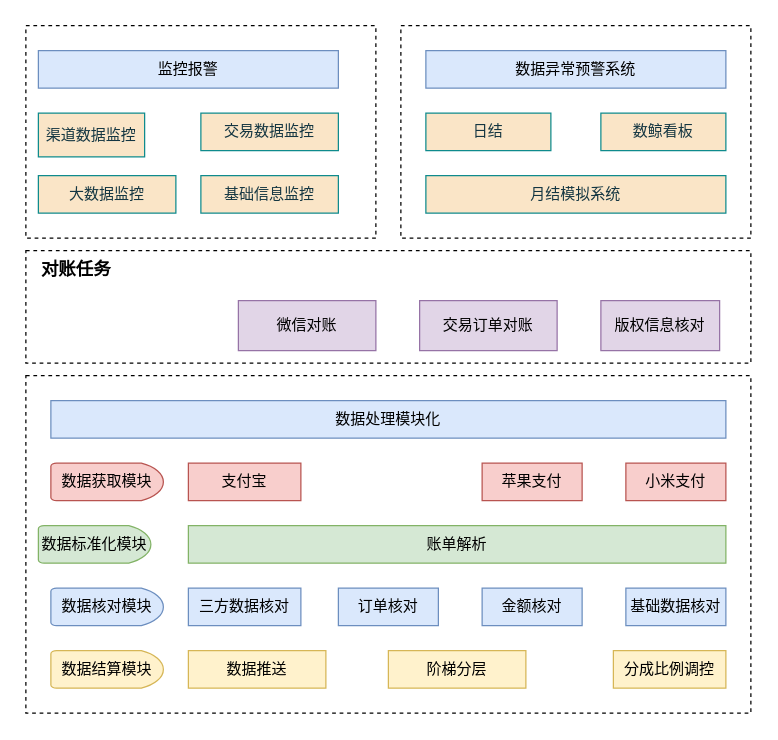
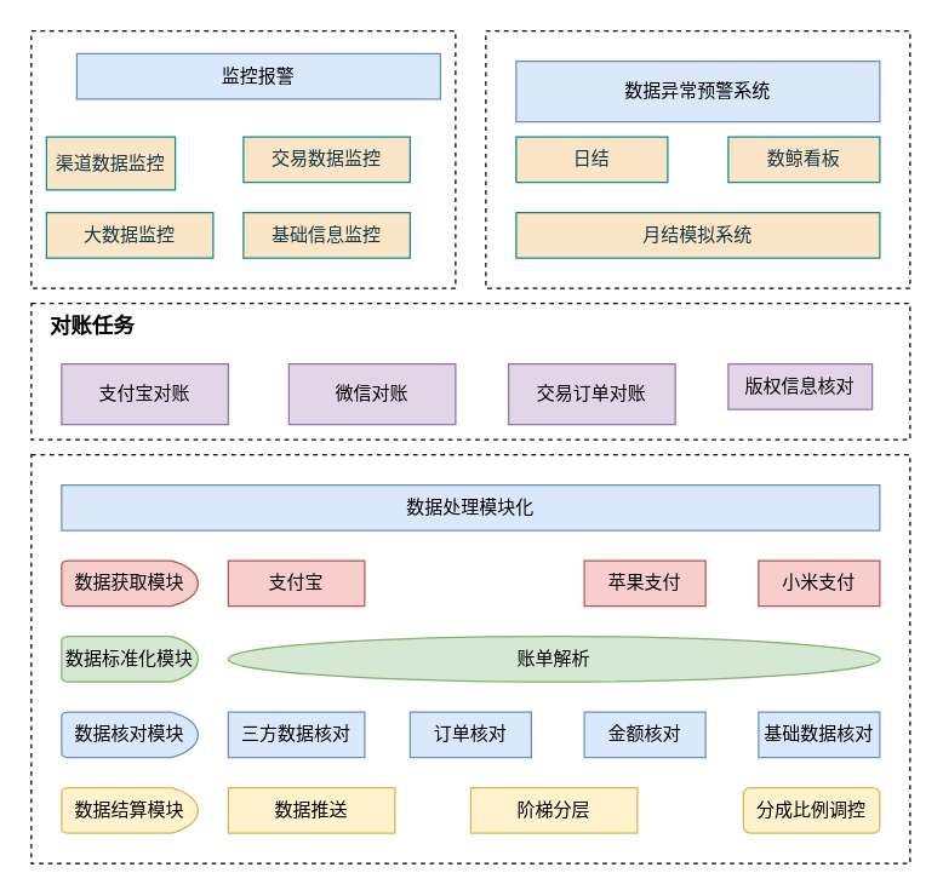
- <mxCell id="9" value="监控报警" style="rounded=0;whiteSpace=wrap;html=1;fillColor=#dae8fc;strokeColor=#6c8ebf;" parent="1" vertex="1"><mxGeometry x="30" y="40" width="240" height="30" as="geometry" /></mxCell>
+ <mxCell id="9" value="监控报警" style="rounded=0;whiteSpace=wrap;html=1;fillColor=#dae8fc;strokeColor=#6c8ebf;" parent="1" vertex="1"><mxGeometry x="50" y="35" width="240" height="30" as="geometry" /></mxCell>
- <mxCell id="21" value="数据异常预警系统" style="rounded=0;whiteSpace=wrap;html=1;fillColor=#dae8fc;strokeColor=#6c8ebf;" parent="1" vertex="1"><mxGeometry x="340" y="40" width="240" height="30" as="geometry" /></mxCell>
+ <mxCell id="21" value="数据异常预警系统" style="rounded=0;whiteSpace=wrap;html=1;fillColor=#dae8fc;strokeColor=#6c8ebf;" parent="1" vertex="1"><mxGeometry x="340" y="40" width="240" height="40" as="geometry" /></mxCell>
+ <mxCell id="31" value="支付宝对账" style="rounded=0;whiteSpace=wrap;html=1;fillColor=#e1d5e7;strokeColor=#9673a6;" vertex="1" parent="1"><mxGeometry x="40" y="240" width="110" height="40" as="geometry" /></mxCell>
- <mxCell id="34" value="版权信息核对" style="rounded=0;whiteSpace=wrap;html=1;fillColor=#e1d5e7;strokeColor=#9673a6;" vertex="1" parent="1"><mxGeometry x="480" y="240" width="95" height="40" as="geometry" /></mxCell>
+ <mxCell id="34" value="版权信息核对" style="rounded=0;whiteSpace=wrap;html=1;fillColor=#e1d5e7;strokeColor=#9673a6;" vertex="1" parent="1"><mxGeometry x="480" y="240" width="95" height="30" as="geometry" /></mxCell>
- <mxCell id="26" value="数据标准化模块" style="strokeWidth=1;html=1;shape=mxgraph.flowchart.delay;whiteSpace=wrap;strokeColor=#82b366;fillColor=#d5e8d4;" parent="1" vertex="1"><mxGeometry x="30" y="420" width="90" height="30" as="geometry" /></mxCell>
+ <mxCell id="26" value="数据标准化模块" style="strokeWidth=1;html=1;shape=mxgraph.flowchart.delay;whiteSpace=wrap;strokeColor=#82b366;fillColor=#d5e8d4;" parent="1" vertex="1"><mxGeometry x="40" y="420" width="90" height="30" as="geometry" /></mxCell>
- <mxCell id="14" value="账单解析" style="rounded=0;whiteSpace=wrap;html=1;strokeColor=#82b366;fillColor=#d5e8d4;" parent="1" vertex="1"><mxGeometry x="150" y="420" width="430" height="30" as="geometry" /></mxCell>
+ <mxCell id="14" value="账单解析" style="ellipse;whiteSpace=wrap;html=1;strokeColor=#82b366;fillColor=#d5e8d4;" parent="1" vertex="1"><mxGeometry x="150" y="420" width="430" height="30" as="geometry" /></mxCell>
- <mxCell id="20" value="分成比例调控" style="rounded=0;whiteSpace=wrap;html=1;strokeColor=#d6b656;fillColor=#fff2cc;" parent="1" vertex="1"><mxGeometry x="490" y="520" width="90" height="30" as="geometry" /></mxCell>
+ <mxCell id="20" value="分成比例调控" style="whiteSpace=wrap;html=1;strokeColor=#d6b656;fillColor=#fff2cc;rounded=1;" parent="1" vertex="1"><mxGeometry x="490" y="520" width="90" height="30" as="geometry" /></mxCell>
